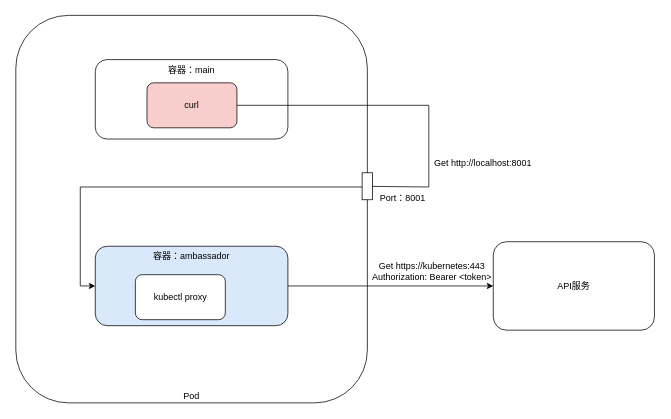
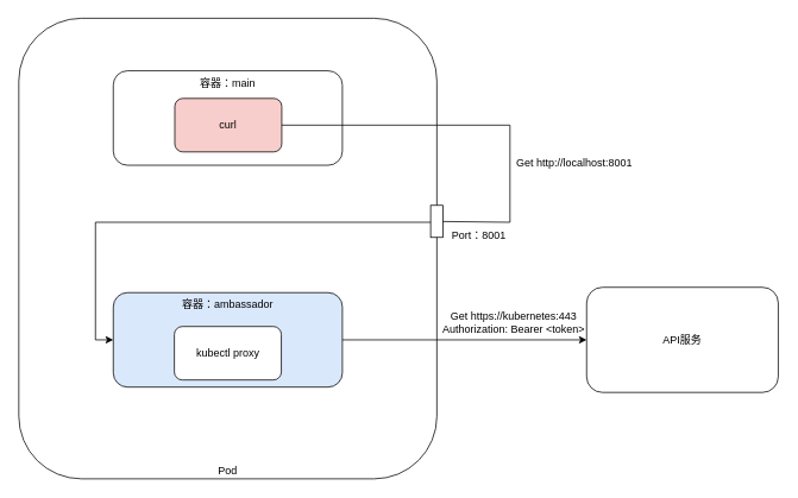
- <mxCell id="13" value="Get http://localhost:8001" style="text;html=1;align=center;verticalAlign=middle;resizable=0;points=[];autosize=1;strokeColor=none;fillColor=none;" vertex="1" parent="1"><mxGeometry x="569" y="205" width="148" height="26" as="geometry" /></mxCell>
+ <mxCell id="13" value="Get http://localhost:8001" style="text;html=1;align=center;verticalAlign=middle;resizable=0;points=[];autosize=1;strokeColor=none;fillColor=none;" vertex="1" parent="1"><mxGeometry x="569" y="170" width="148" height="26" as="geometry" /></mxCell>
- <mxCell id="9" value="kubectl proxy" style="rounded=1;whiteSpace=wrap;html=1;" vertex="1" parent="1"><mxGeometry x="179.5" y="366" width="120" height="60" as="geometry" /></mxCell>
+ <mxCell id="9" value="kubectl proxy" style="rounded=1;whiteSpace=wrap;html=1;" vertex="1" parent="1"><mxGeometry x="194.5" y="366" width="120" height="60" as="geometry" /></mxCell>
